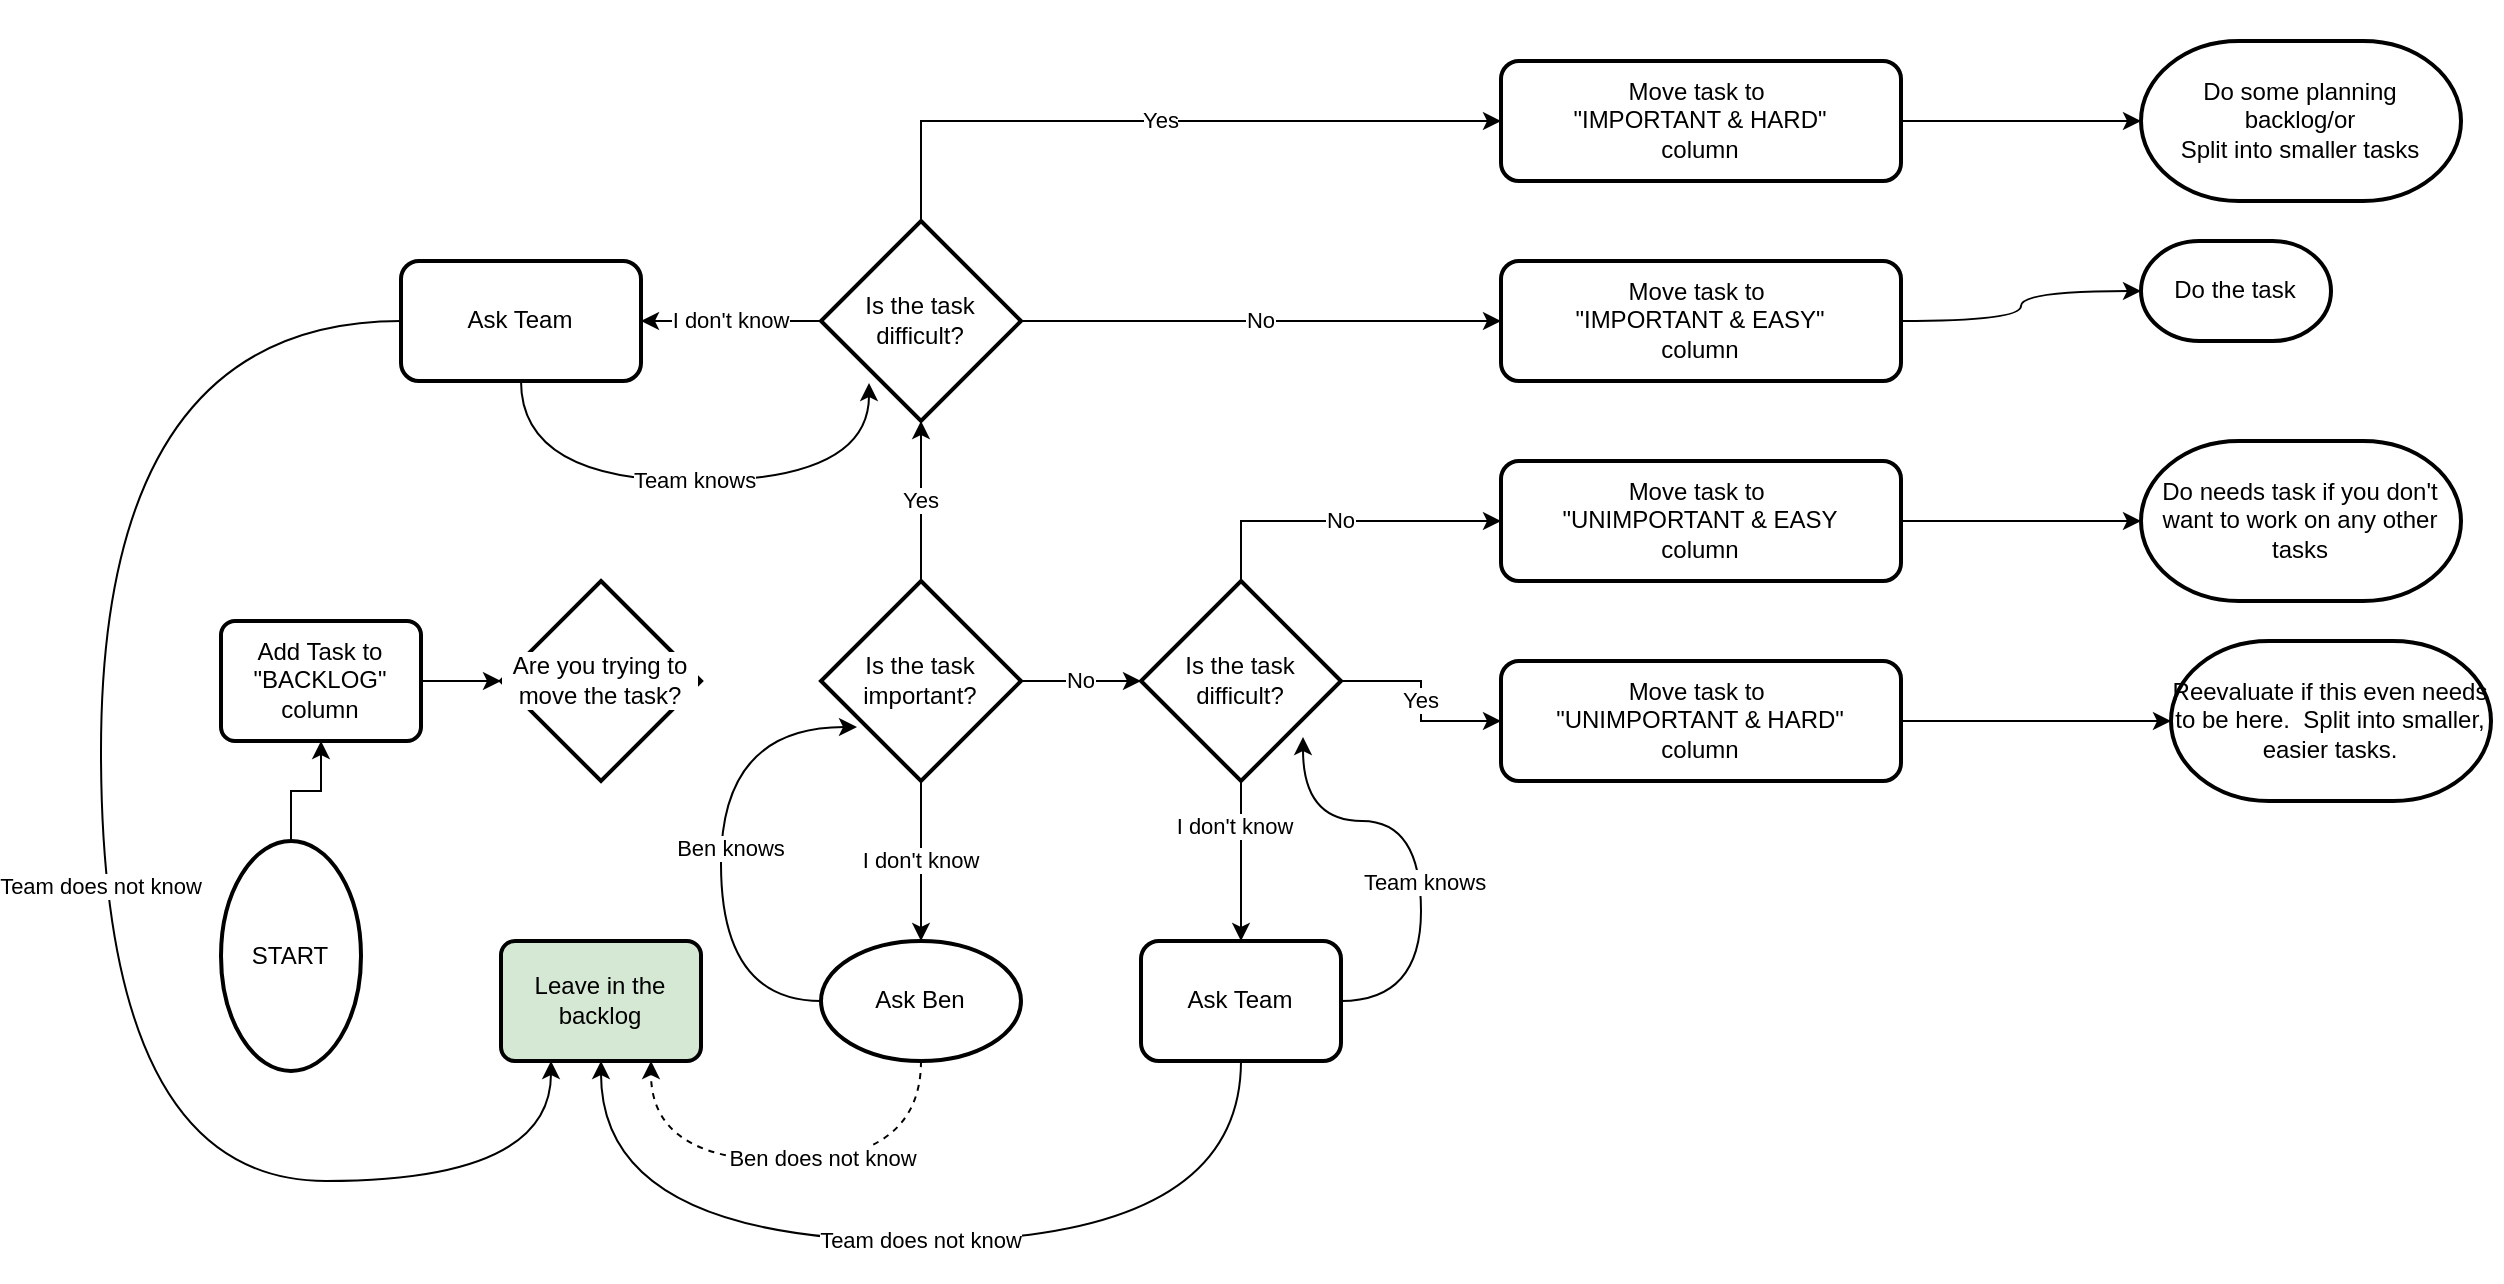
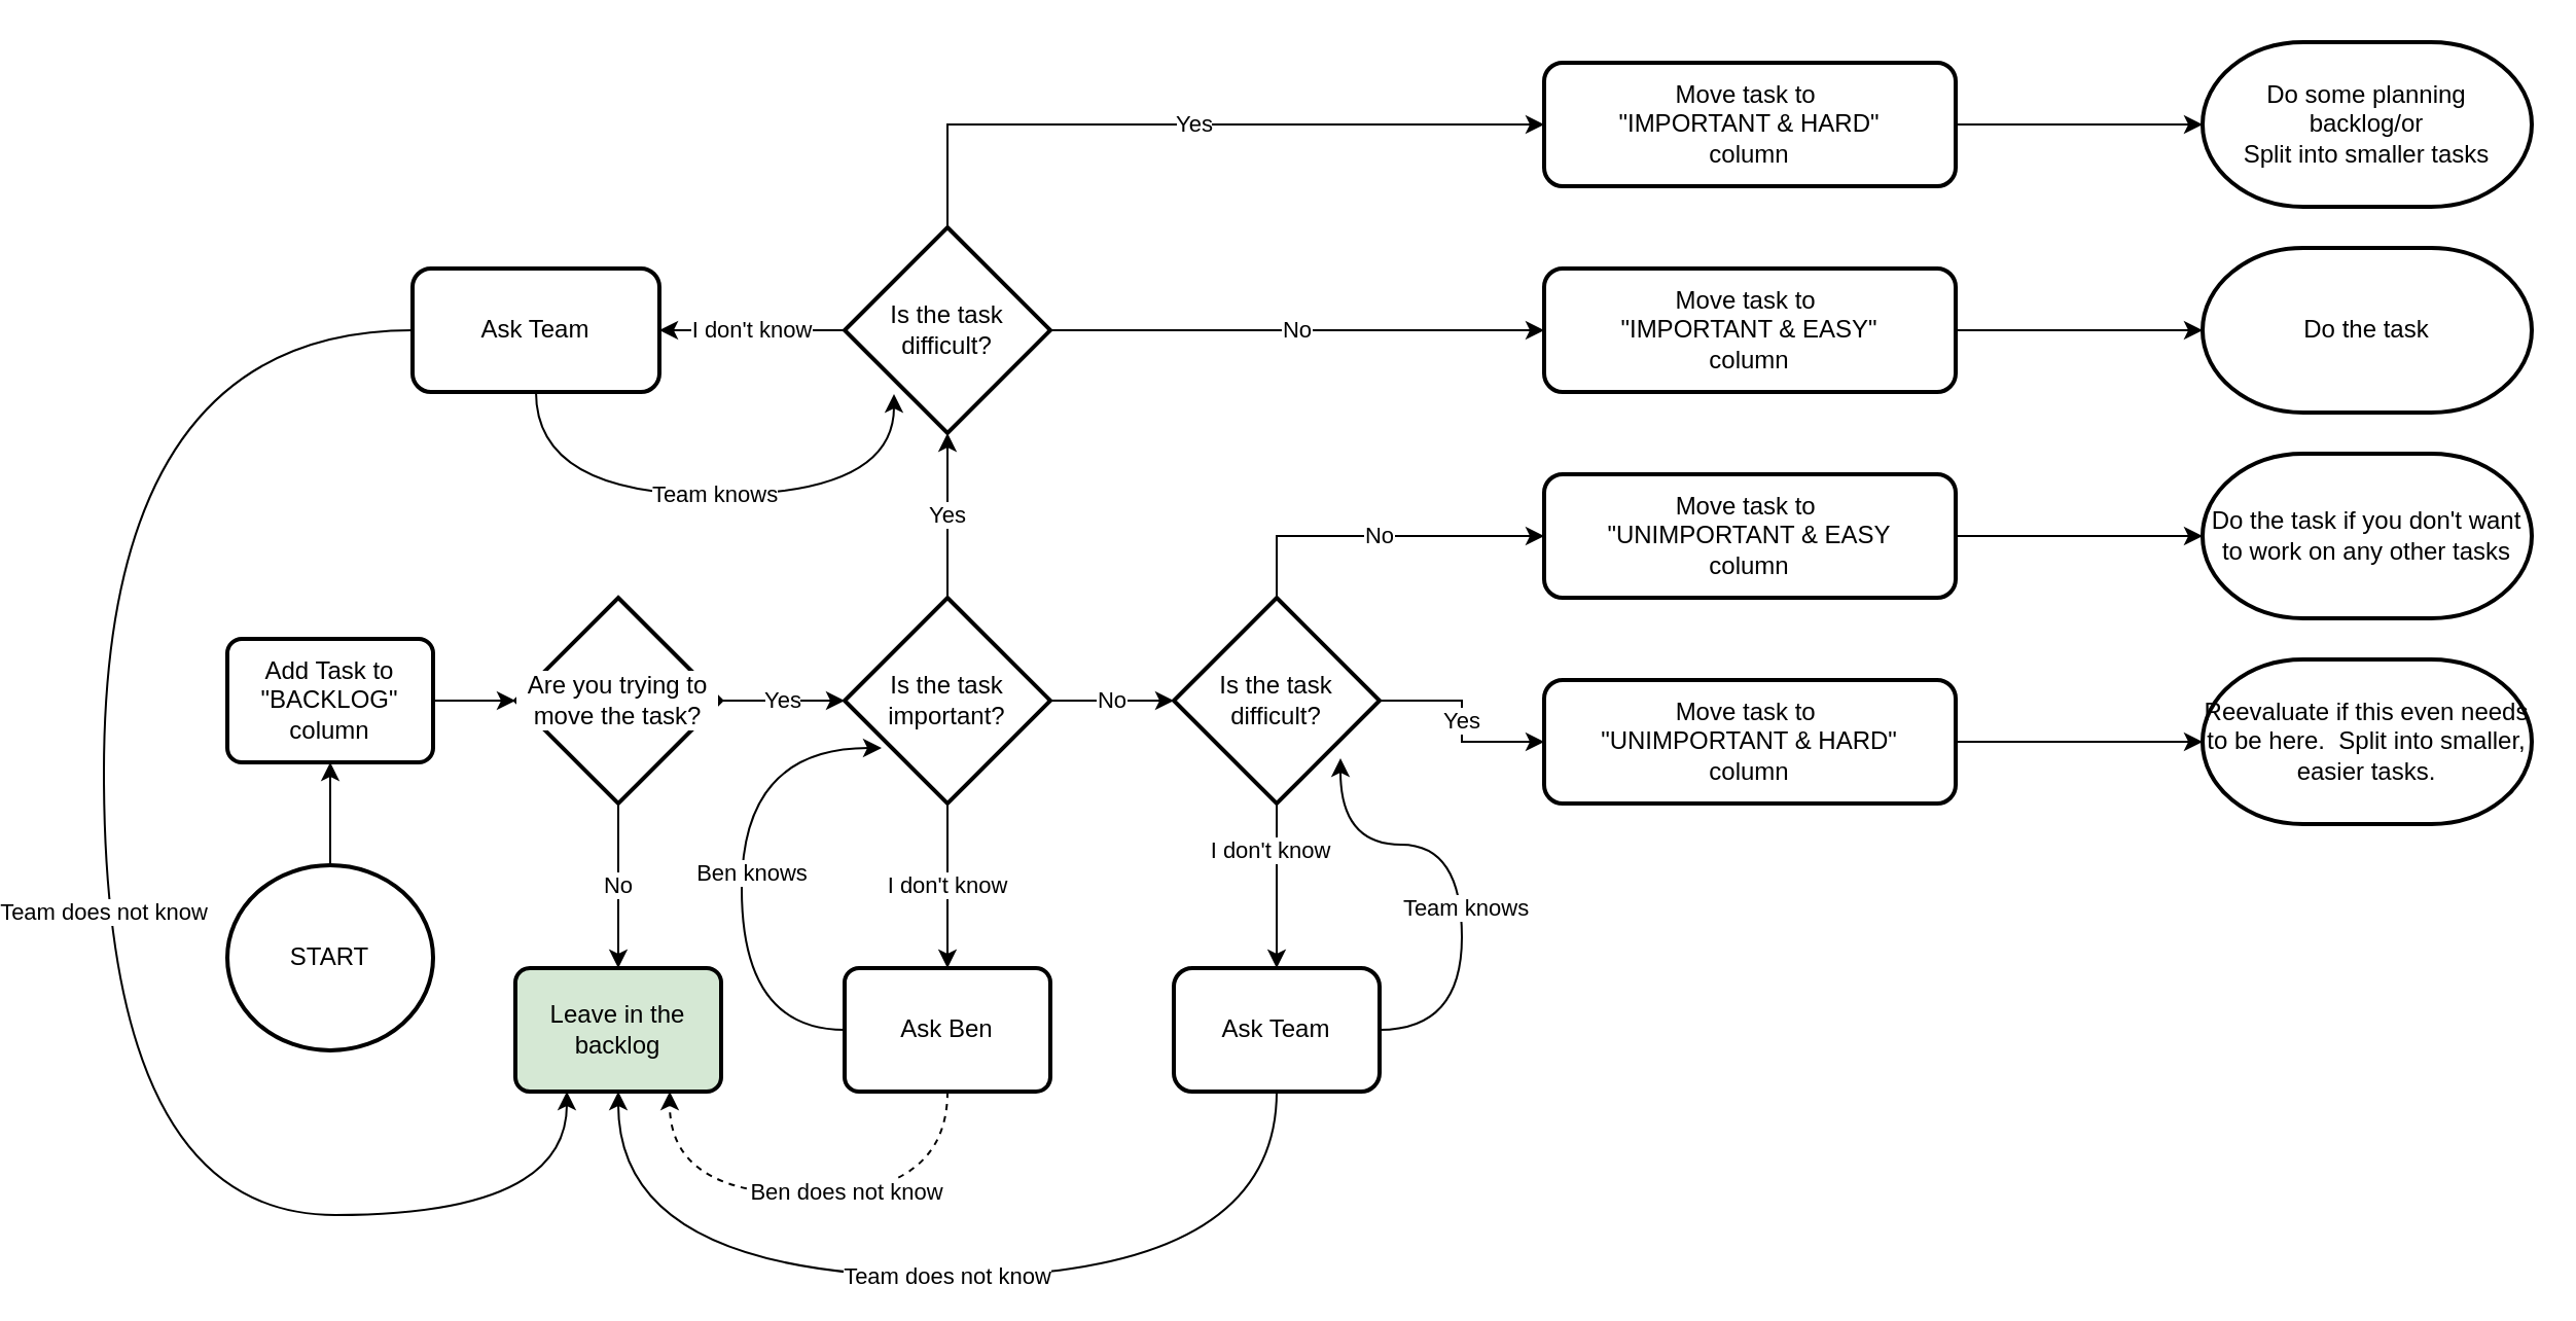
- <mxCell id="41" value="Do the task" style="rounded=1;whiteSpace=wrap;html=1;strokeWidth=2;shape=mxgraph.flowchart.terminator;" vertex="1" parent="1"><mxGeometry x="1040" y="120" width="95" height="50" as="geometry" /></mxCell>
+ <mxCell id="41" value="Do the task" style="rounded=1;whiteSpace=wrap;html=1;strokeWidth=2;shape=mxgraph.flowchart.terminator;" vertex="1" parent="1"><mxGeometry x="1040" y="120" width="160" height="80" as="geometry" /></mxCell>
- <mxCell id="43" value="Do needs task if you don't want to work on any other tasks" style="rounded=1;whiteSpace=wrap;html=1;strokeWidth=2;shape=mxgraph.flowchart.terminator;" vertex="1" parent="1"><mxGeometry x="1040" y="220" width="160" height="80" as="geometry" /></mxCell>
+ <mxCell id="43" value="Do the task if you don't want to work on any other tasks" style="rounded=1;whiteSpace=wrap;html=1;strokeWidth=2;shape=mxgraph.flowchart.terminator;" vertex="1" parent="1"><mxGeometry x="1040" y="220" width="160" height="80" as="geometry" /></mxCell>
+ <mxCell id="6" value="Yes" style="edgeStyle=orthogonalEdgeStyle;rounded=0;orthogonalLoop=1;jettySize=auto;html=1;" edge="1" parent="1" source="8" target="13"><mxGeometry relative="1" as="geometry" /></mxCell>
- <mxCell id="44" value="Reevaluate if this even needs to be here.&amp;nbsp; Split into smaller, easier tasks." style="rounded=1;whiteSpace=wrap;html=1;strokeWidth=2;shape=mxgraph.flowchart.terminator;" vertex="1" parent="1"><mxGeometry x="1055" y="320" width="160" height="80" as="geometry" /></mxCell>
+ <mxCell id="44" value="Reevaluate if this even needs to be here.&amp;nbsp; Split into smaller, easier tasks." style="rounded=1;whiteSpace=wrap;html=1;strokeWidth=2;shape=mxgraph.flowchart.terminator;" vertex="1" parent="1"><mxGeometry x="1040" y="320" width="160" height="80" as="geometry" /></mxCell>
+ <mxCell id="7" value="No" style="edgeStyle=orthogonalEdgeStyle;rounded=0;orthogonalLoop=1;jettySize=auto;html=1;" edge="1" parent="1" source="8" target="9"><mxGeometry relative="1" as="geometry" /></mxCell>
- <mxCell id="3" value="START" style="strokeWidth=2;html=1;shape=mxgraph.flowchart.start_2;whiteSpace=wrap;" vertex="1" parent="1"><mxGeometry x="80" y="420" width="70" height="115" as="geometry" /></mxCell>
+ <mxCell id="3" value="START" style="strokeWidth=2;html=1;shape=mxgraph.flowchart.start_2;whiteSpace=wrap;" vertex="1" parent="1"><mxGeometry x="80" y="420" width="100" height="90" as="geometry" /></mxCell>
- <mxCell id="16" value="Ask Ben" style="ellipse;whiteSpace=wrap;html=1;absoluteArcSize=1;arcSize=14;strokeWidth=2;" vertex="1" parent="1"><mxGeometry x="380" y="470" width="100" height="60" as="geometry" /></mxCell>
+ <mxCell id="16" value="Ask Ben" style="rounded=1;whiteSpace=wrap;html=1;absoluteArcSize=1;arcSize=14;strokeWidth=2;" vertex="1" parent="1"><mxGeometry x="380" y="470" width="100" height="60" as="geometry" /></mxCell>
